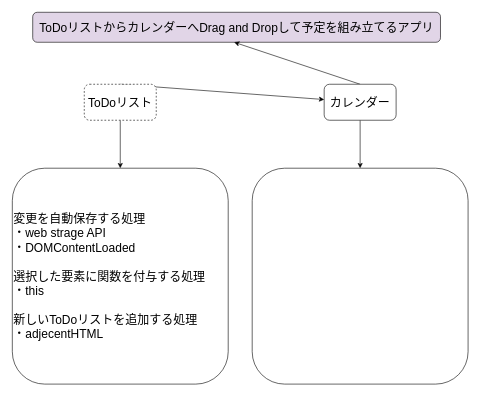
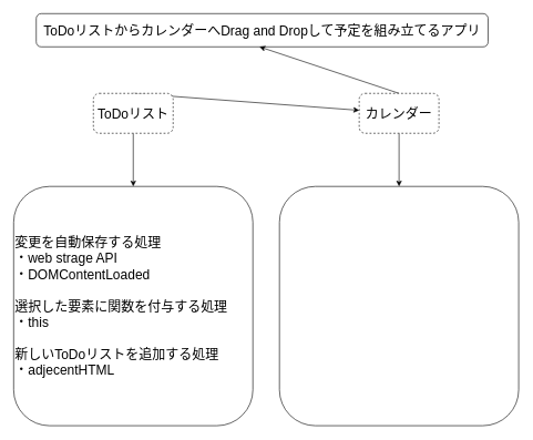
- <mxCell id="2" value="ToDoリストからカレンダーへDrag and Dropして予定を組み立てるアプリ" style="rounded=1;whiteSpace=wrap;html=1;fontSize=20;fillColor=#e1d5e7;" vertex="1" parent="1"><mxGeometry x="54" y="20" width="680" height="50" as="geometry" /></mxCell>
+ <mxCell id="2" value="ToDoリストからカレンダーへDrag and Dropして予定を組み立てるアプリ" style="rounded=1;whiteSpace=wrap;html=1;fontSize=20;" vertex="1" parent="1"><mxGeometry x="54" y="20" width="680" height="50" as="geometry" /></mxCell>
- <mxCell id="8" value="カレンダー" style="rounded=1;whiteSpace=wrap;html=1;fontSize=20;" vertex="1" parent="1"><mxGeometry x="540" y="140" width="120" height="60" as="geometry" /></mxCell>
+ <mxCell id="8" value="カレンダー" style="rounded=1;whiteSpace=wrap;html=1;fontSize=20;dashed=1;" vertex="1" parent="1"><mxGeometry x="540" y="140" width="120" height="60" as="geometry" /></mxCell>
